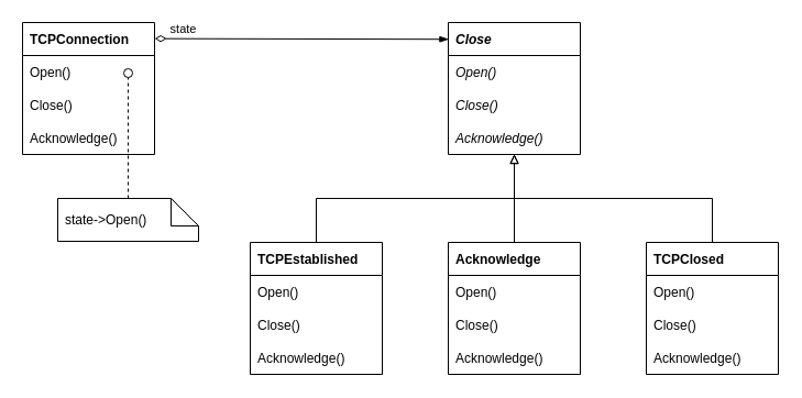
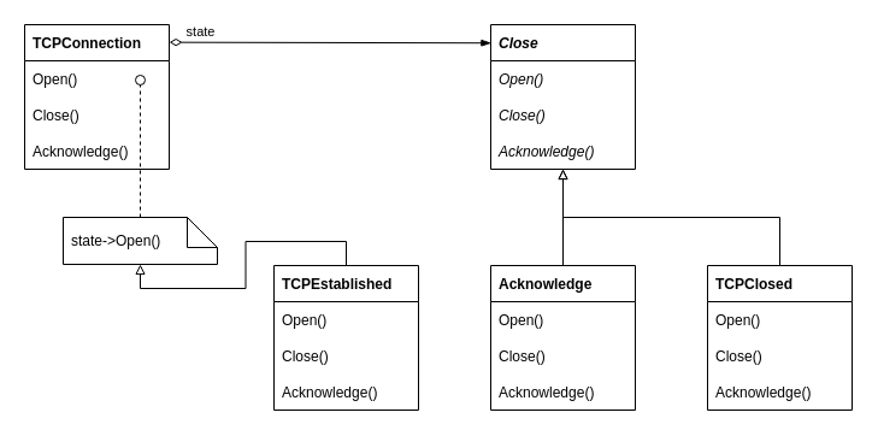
- <mxCell id="26" value="" style="edgeStyle=orthogonalEdgeStyle;rounded=0;orthogonalLoop=1;jettySize=auto;html=1;fontSize=12;startSize=30;endArrow=block;endFill=0;exitX=0.5;exitY=0;exitDx=0;exitDy=0;entryX=0.5;entryY=1;entryDx=0;entryDy=0;" edge="1" parent="1" source="10" target="6"><mxGeometry relative="1" as="geometry"><mxPoint x="315" y="174" as="sourcePoint" /><mxPoint x="315" y="140" as="targetPoint" /></mxGeometry></mxCell>
+ <mxCell id="26" value="" style="edgeStyle=orthogonalEdgeStyle;rounded=0;orthogonalLoop=1;jettySize=auto;html=1;fontSize=12;startSize=30;endArrow=block;endFill=0;exitX=0.5;exitY=0;exitDx=0;exitDy=0;" edge="1" parent="1" source="10" target="25"><mxGeometry relative="1" as="geometry"><mxPoint x="315" y="174" as="sourcePoint" /><mxPoint x="315" y="140" as="targetPoint" /></mxGeometry></mxCell>
